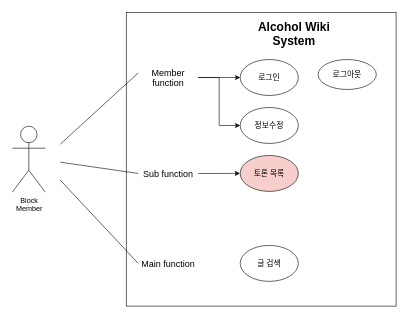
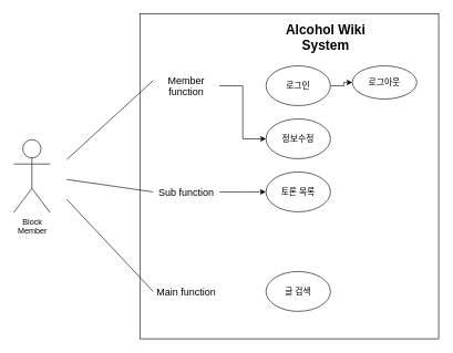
- <mxCell id="13" style="edgeStyle=orthogonalEdgeStyle;rounded=0;orthogonalLoop=1;jettySize=auto;html=1;entryX=0;entryY=0.5;entryDx=0;entryDy=0;fontSize=13;" edge="1" parent="1" source="15" target="5"><mxGeometry relative="1" as="geometry" /></mxCell>
+ <mxCell id="4" value="" style="edgeStyle=orthogonalEdgeStyle;rounded=0;orthogonalLoop=1;jettySize=auto;html=1;" edge="1" parent="1" source="5" target="6"><mxGeometry relative="1" as="geometry" /></mxCell>
- <mxCell id="8" value="&lt;font face=&quot;Verdana&quot; style=&quot;font-size: 13px&quot;&gt;&lt;span style=&quot;font-size: 13px&quot;&gt;토론 목록&lt;/span&gt;&lt;/font&gt;" style="ellipse;whiteSpace=wrap;html=1;fontSize=13;fillColor=#f8cecc;" vertex="1" parent="1"><mxGeometry x="400" y="258.75" width="97" height="60" as="geometry" /></mxCell>
+ <mxCell id="8" value="&lt;font face=&quot;Verdana&quot; style=&quot;font-size: 13px&quot;&gt;&lt;span style=&quot;font-size: 13px&quot;&gt;토론 목록&lt;/span&gt;&lt;/font&gt;" style="ellipse;whiteSpace=wrap;html=1;fontSize=13;" vertex="1" parent="1"><mxGeometry x="400" y="258.75" width="97" height="60" as="geometry" /></mxCell>
